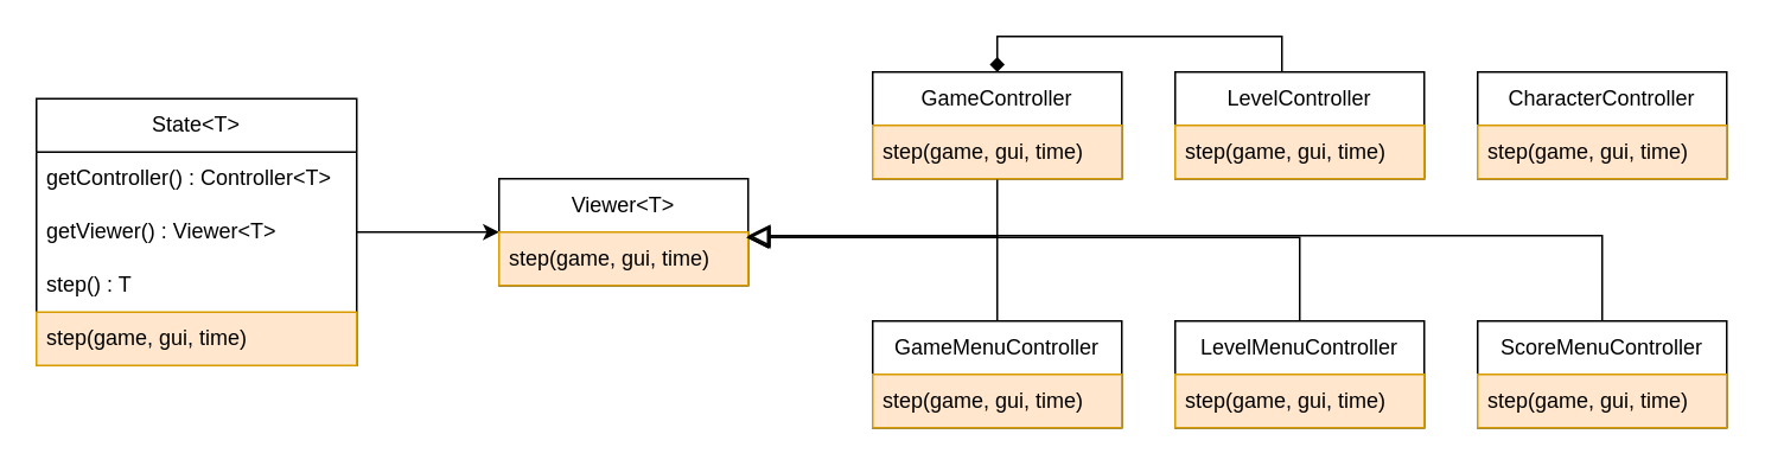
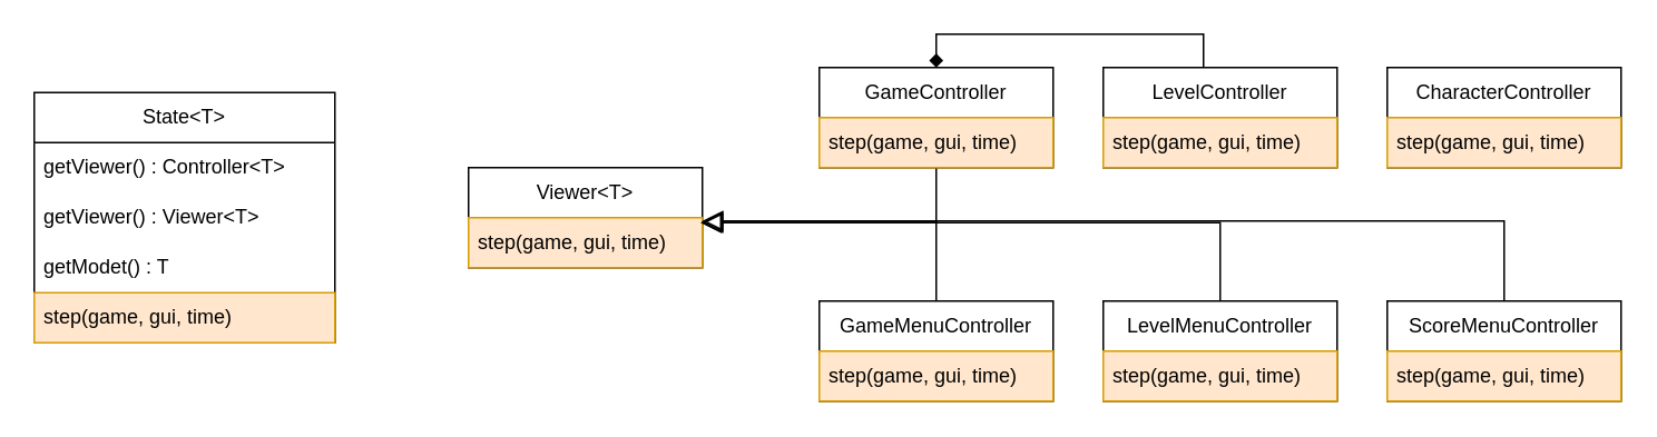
- <mxCell id="4" value="getController() : Controller&amp;lt;T&amp;gt;" style="text;align=left;verticalAlign=middle;spacingLeft=4;spacingRight=4;overflow=hidden;points=[[0,0.5],[1,0.5]];portConstraint=eastwest;rotatable=0;whiteSpace=wrap;html=1;" parent="3" vertex="1"><mxGeometry y="30" width="180" height="30" as="geometry" /></mxCell>
+ <mxCell id="4" value="getViewer() : Controller&amp;lt;T&amp;gt;" style="text;align=left;verticalAlign=middle;spacingLeft=4;spacingRight=4;overflow=hidden;points=[[0,0.5],[1,0.5]];portConstraint=eastwest;rotatable=0;whiteSpace=wrap;html=1;" parent="3" vertex="1"><mxGeometry y="30" width="180" height="30" as="geometry" /></mxCell>
- <mxCell id="2" style="edgeStyle=orthogonalEdgeStyle;rounded=0;orthogonalLoop=1;jettySize=auto;html=1;entryX=0;entryY=0.5;entryDx=0;entryDy=0;" parent="1" source="3" target="8" edge="1"><mxGeometry relative="1" as="geometry" /></mxCell>
- <mxCell id="6" value="step() : T" style="text;strokeColor=none;fillColor=none;align=left;verticalAlign=middle;spacingLeft=4;spacingRight=4;overflow=hidden;points=[[0,0.5],[1,0.5]];portConstraint=eastwest;rotatable=0;whiteSpace=wrap;html=1;" parent="3" vertex="1"><mxGeometry y="90" width="180" height="30" as="geometry" /></mxCell>
+ <mxCell id="6" value="getModet() : T" style="text;strokeColor=none;fillColor=none;align=left;verticalAlign=middle;spacingLeft=4;spacingRight=4;overflow=hidden;points=[[0,0.5],[1,0.5]];portConstraint=eastwest;rotatable=0;whiteSpace=wrap;html=1;" parent="3" vertex="1"><mxGeometry y="90" width="180" height="30" as="geometry" /></mxCell>
